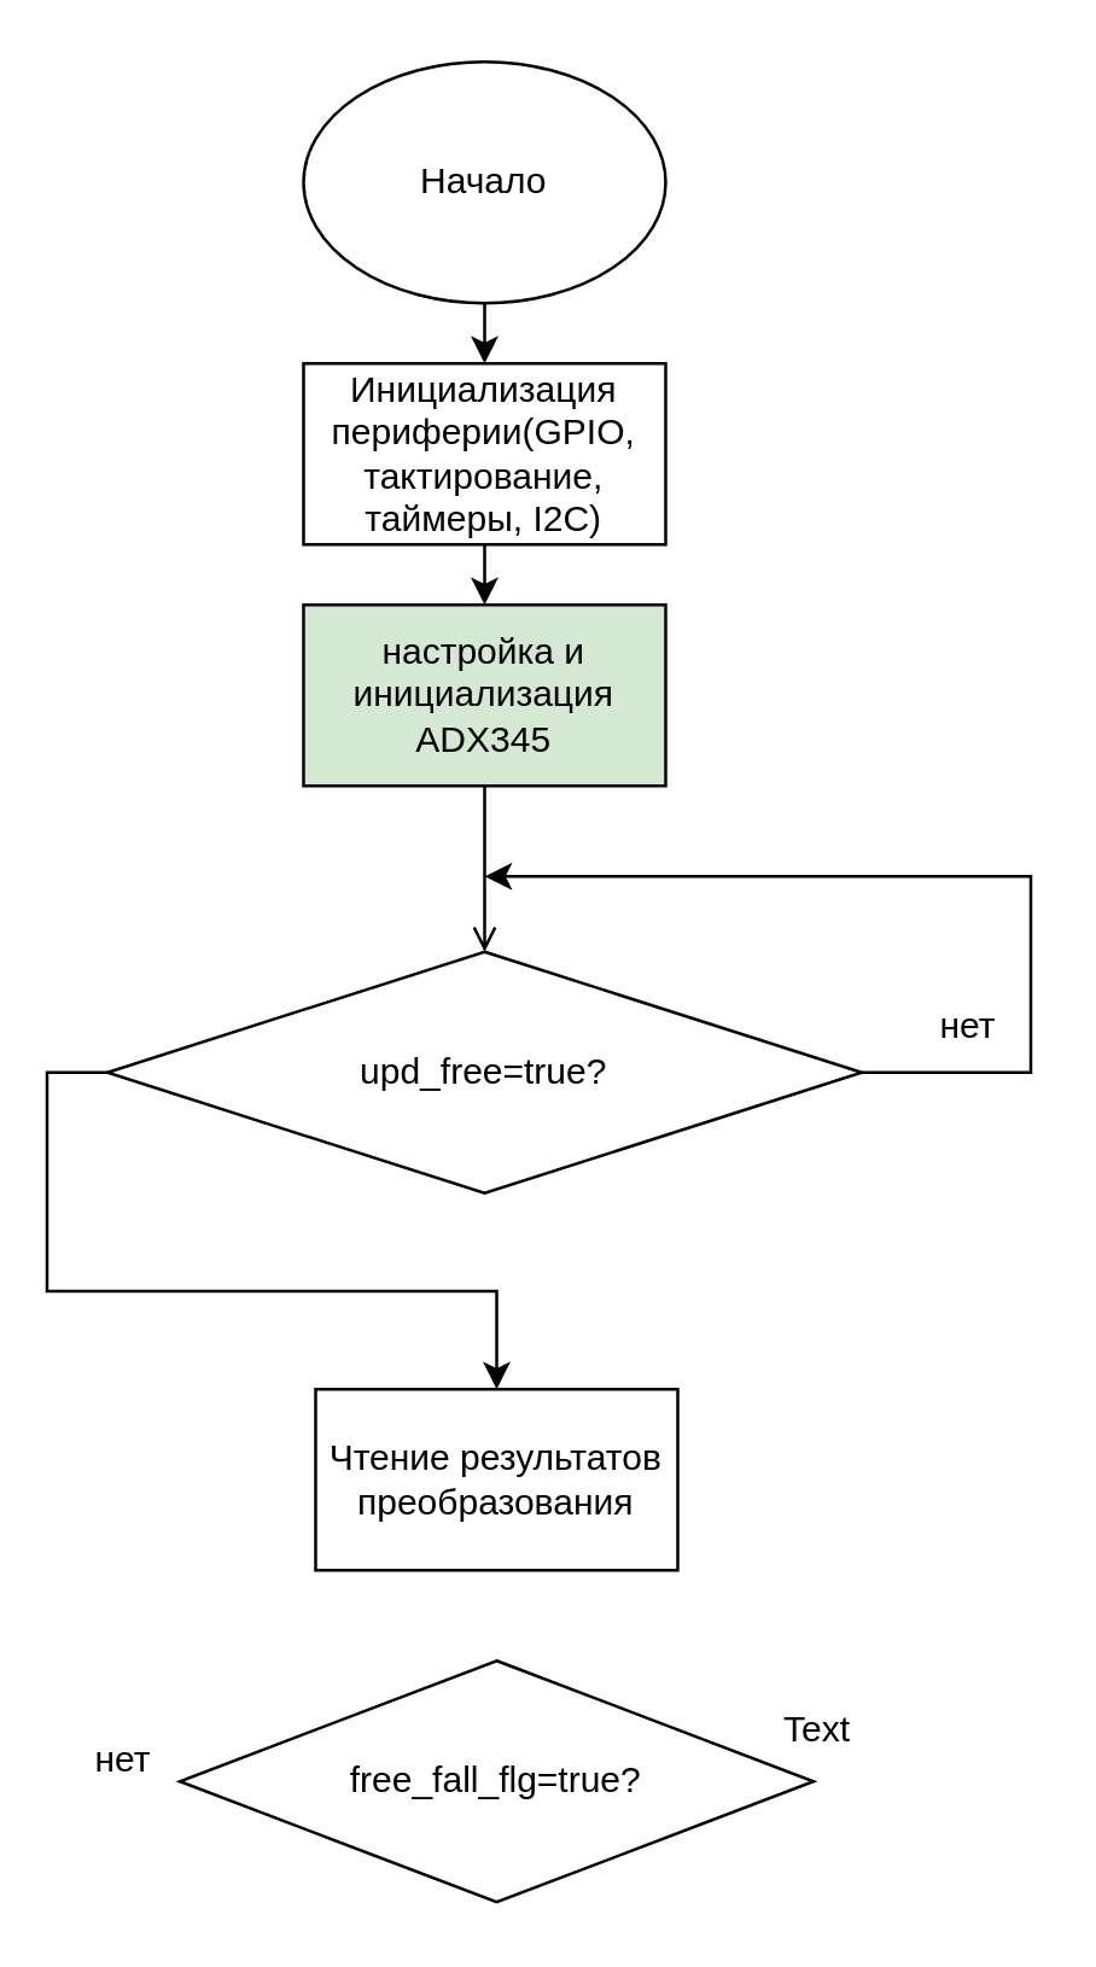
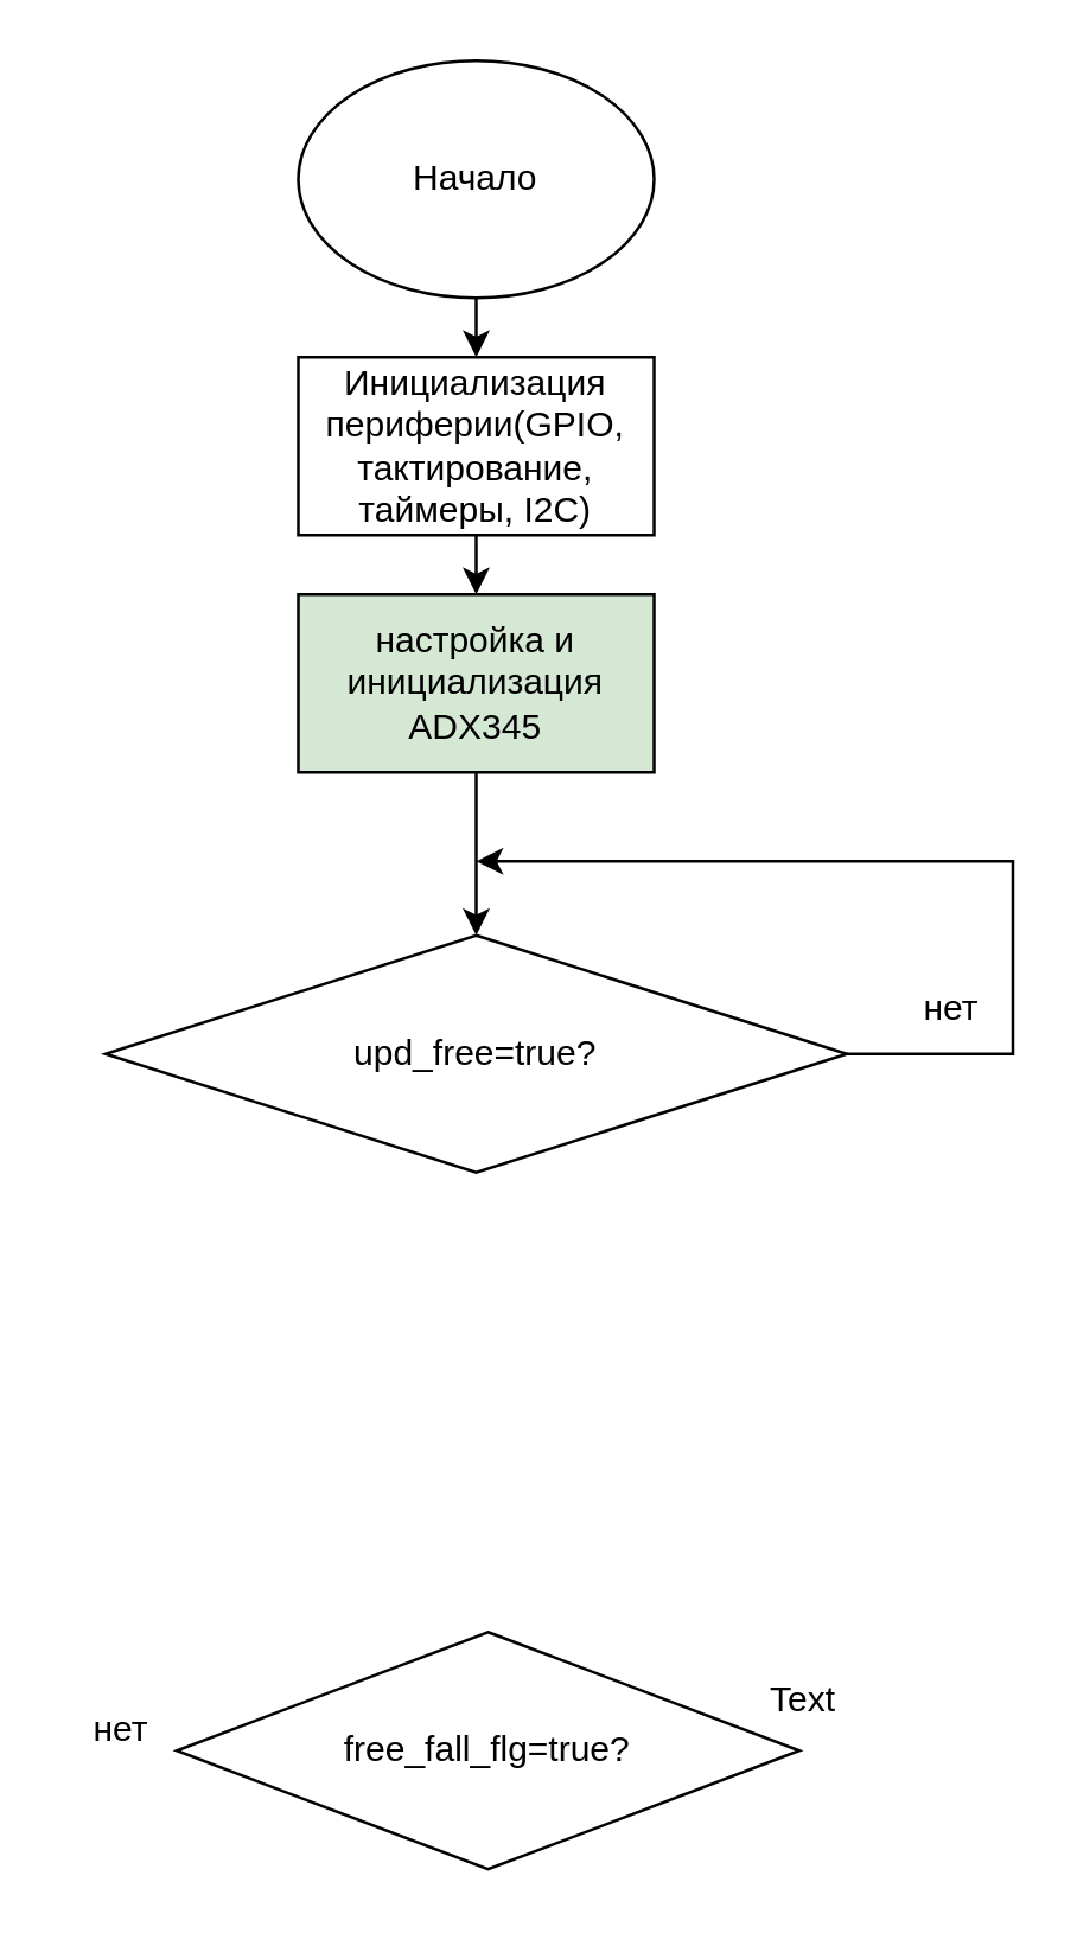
- <mxCell id="6" style="edgeStyle=orthogonalEdgeStyle;rounded=0;orthogonalLoop=1;jettySize=auto;html=1;exitX=0.5;exitY=1;exitDx=0;exitDy=0;entryX=0.5;entryY=0;entryDx=0;entryDy=0;endArrow=open;" parent="1" source="7" target="10" edge="1"><mxGeometry relative="1" as="geometry" /></mxCell>
+ <mxCell id="6" style="edgeStyle=orthogonalEdgeStyle;rounded=0;orthogonalLoop=1;jettySize=auto;html=1;exitX=0.5;exitY=1;exitDx=0;exitDy=0;entryX=0.5;entryY=0;entryDx=0;entryDy=0;" parent="1" source="7" target="10" edge="1"><mxGeometry relative="1" as="geometry" /></mxCell>
- <mxCell id="9" style="edgeStyle=orthogonalEdgeStyle;rounded=0;orthogonalLoop=1;jettySize=auto;html=1;exitX=0;exitY=0.5;exitDx=0;exitDy=0;entryX=0.5;entryY=0;entryDx=0;entryDy=0;" edge="1" parent="1" source="10" target="12"><mxGeometry relative="1" as="geometry" /></mxCell>
- <mxCell id="12" value="Чтение результатов преобразования" style="whiteSpace=wrap;html=1;" vertex="1" parent="1"><mxGeometry x="104" y="460" width="120" height="60" as="geometry" /></mxCell>
